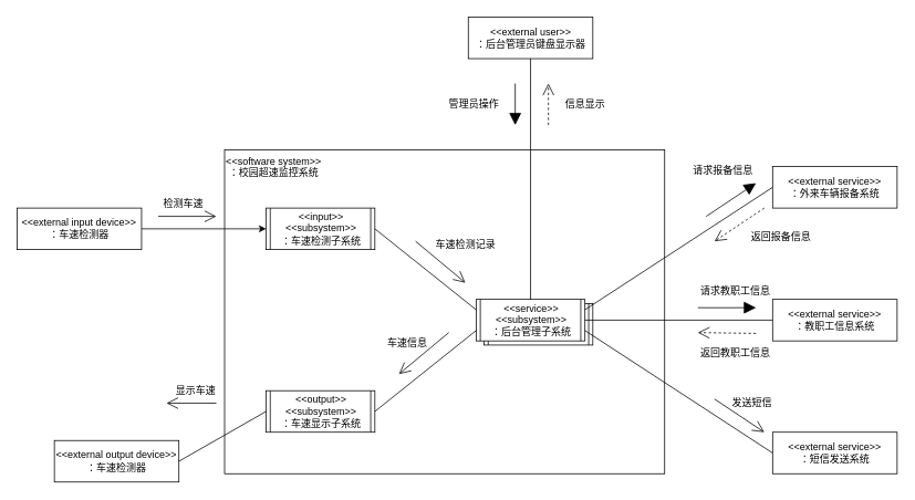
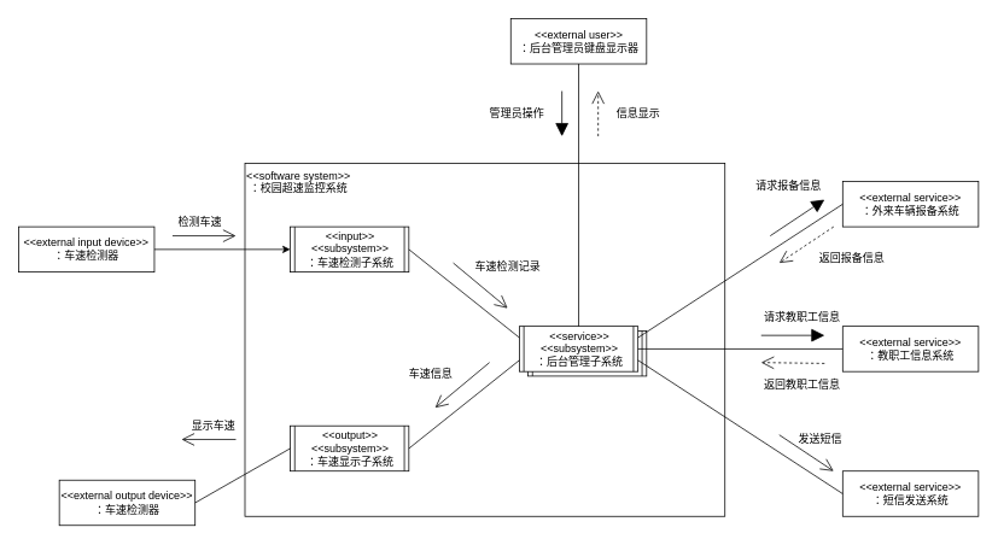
- <mxCell id="39" value="车速信息" style="text;html=1;align=center;verticalAlign=middle;resizable=0;points=[];autosize=1;strokeColor=none;fillColor=none;" parent="1" vertex="1"><mxGeometry x="455" y="398" width="70" height="30" as="geometry" /></mxCell>
+ <mxCell id="39" value="车速信息" style="text;html=1;align=center;verticalAlign=middle;resizable=0;points=[];autosize=1;strokeColor=none;fillColor=none;" parent="1" vertex="1"><mxGeometry x="440" y="398" width="70" height="30" as="geometry" /></mxCell>
